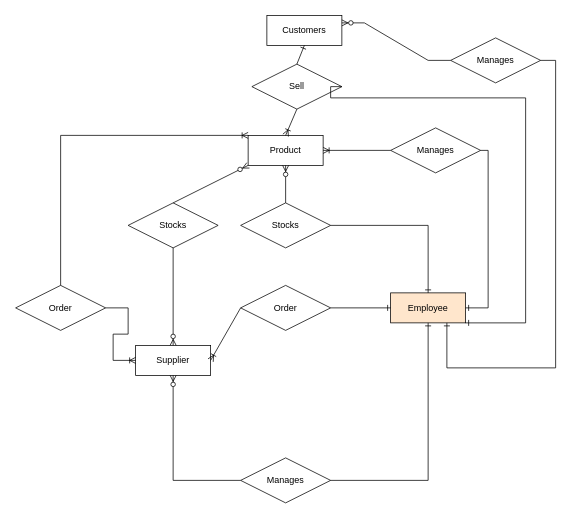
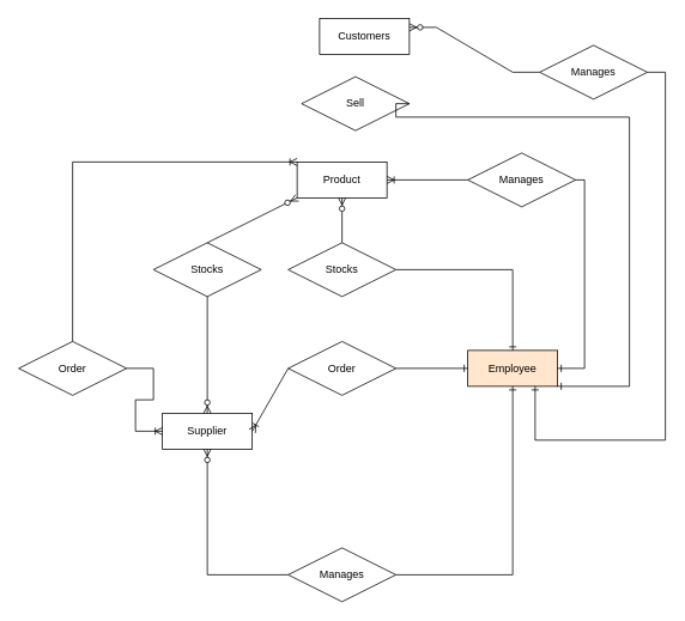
- <mxCell id="21" value="" style="fontSize=12;html=1;endArrow=ERone;endFill=1;rounded=0;exitX=0.5;exitY=0;exitDx=0;exitDy=0;entryX=0.5;entryY=1;entryDx=0;entryDy=0;" edge="1" parent="1" source="19" target="3"><mxGeometry width="100" height="100" relative="1" as="geometry"><mxPoint x="600" y="260" as="sourcePoint" /><mxPoint x="700" y="160" as="targetPoint" /></mxGeometry></mxCell>
- <mxCell id="20" value="" style="fontSize=12;html=1;endArrow=ERoneToMany;rounded=0;exitX=0.5;exitY=1;exitDx=0;exitDy=0;entryX=0.5;entryY=0;entryDx=0;entryDy=0;" edge="1" parent="1" source="19" target="4"><mxGeometry width="100" height="100" relative="1" as="geometry"><mxPoint x="480" y="260" as="sourcePoint" /><mxPoint x="440" y="230" as="targetPoint" /><Array as="points" /></mxGeometry></mxCell>
